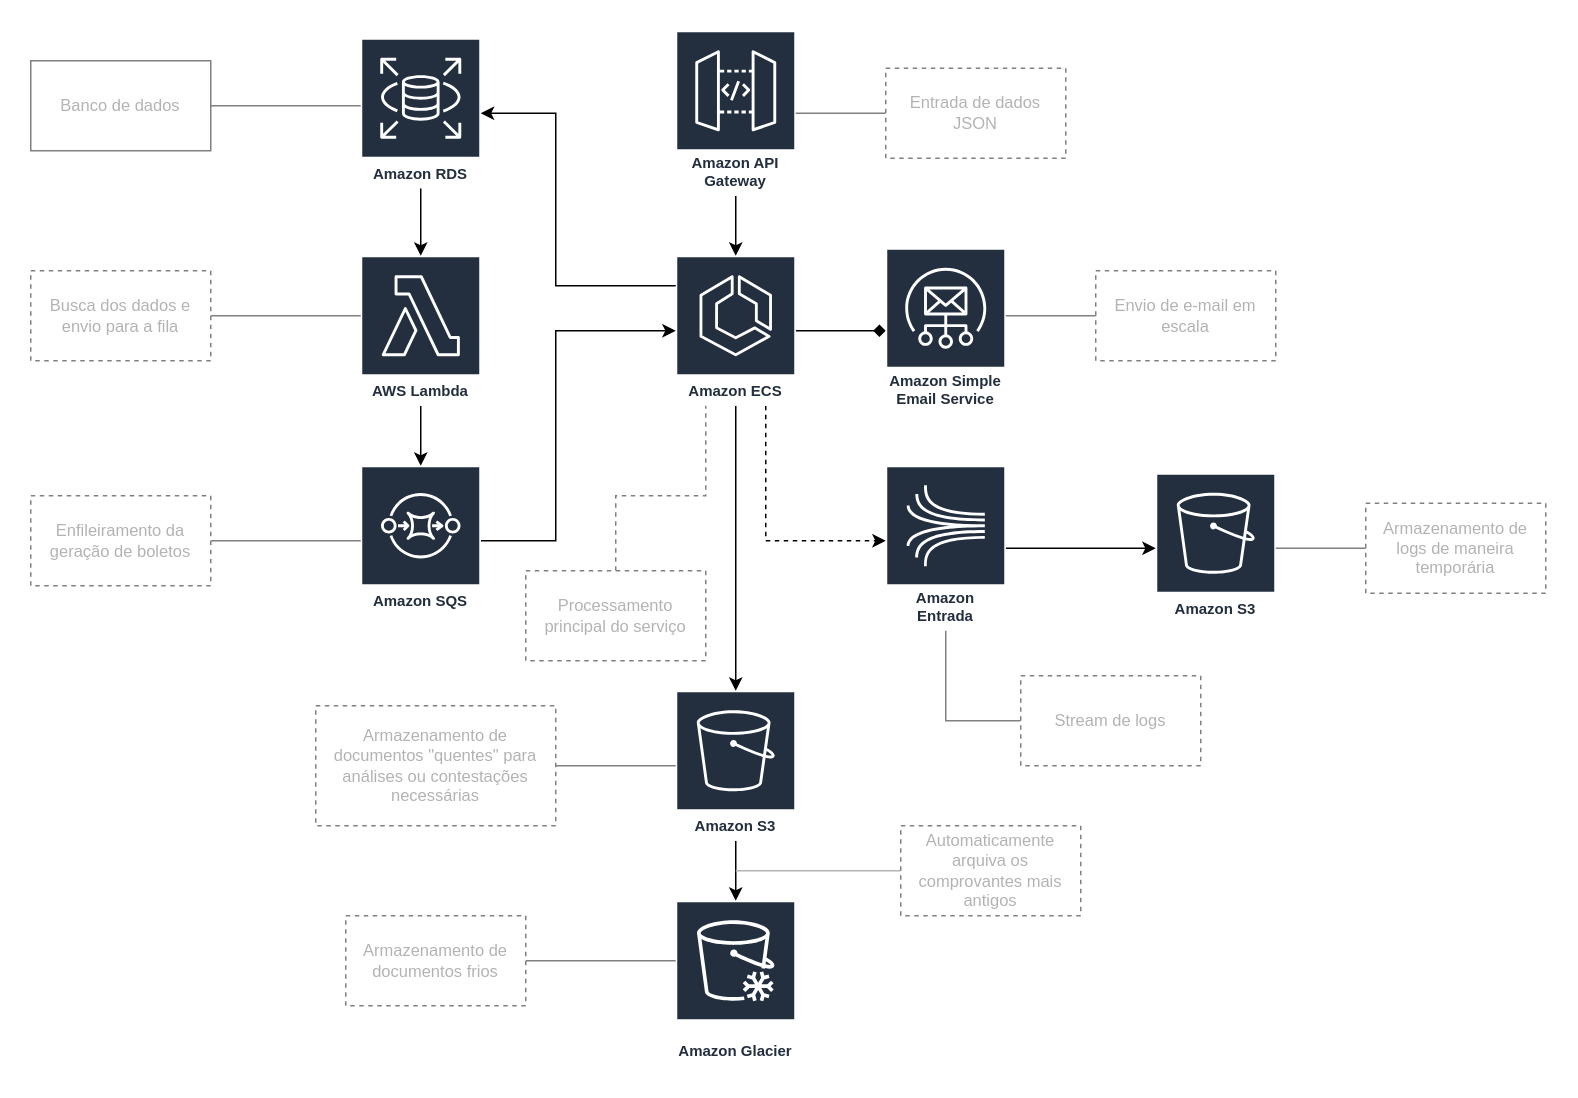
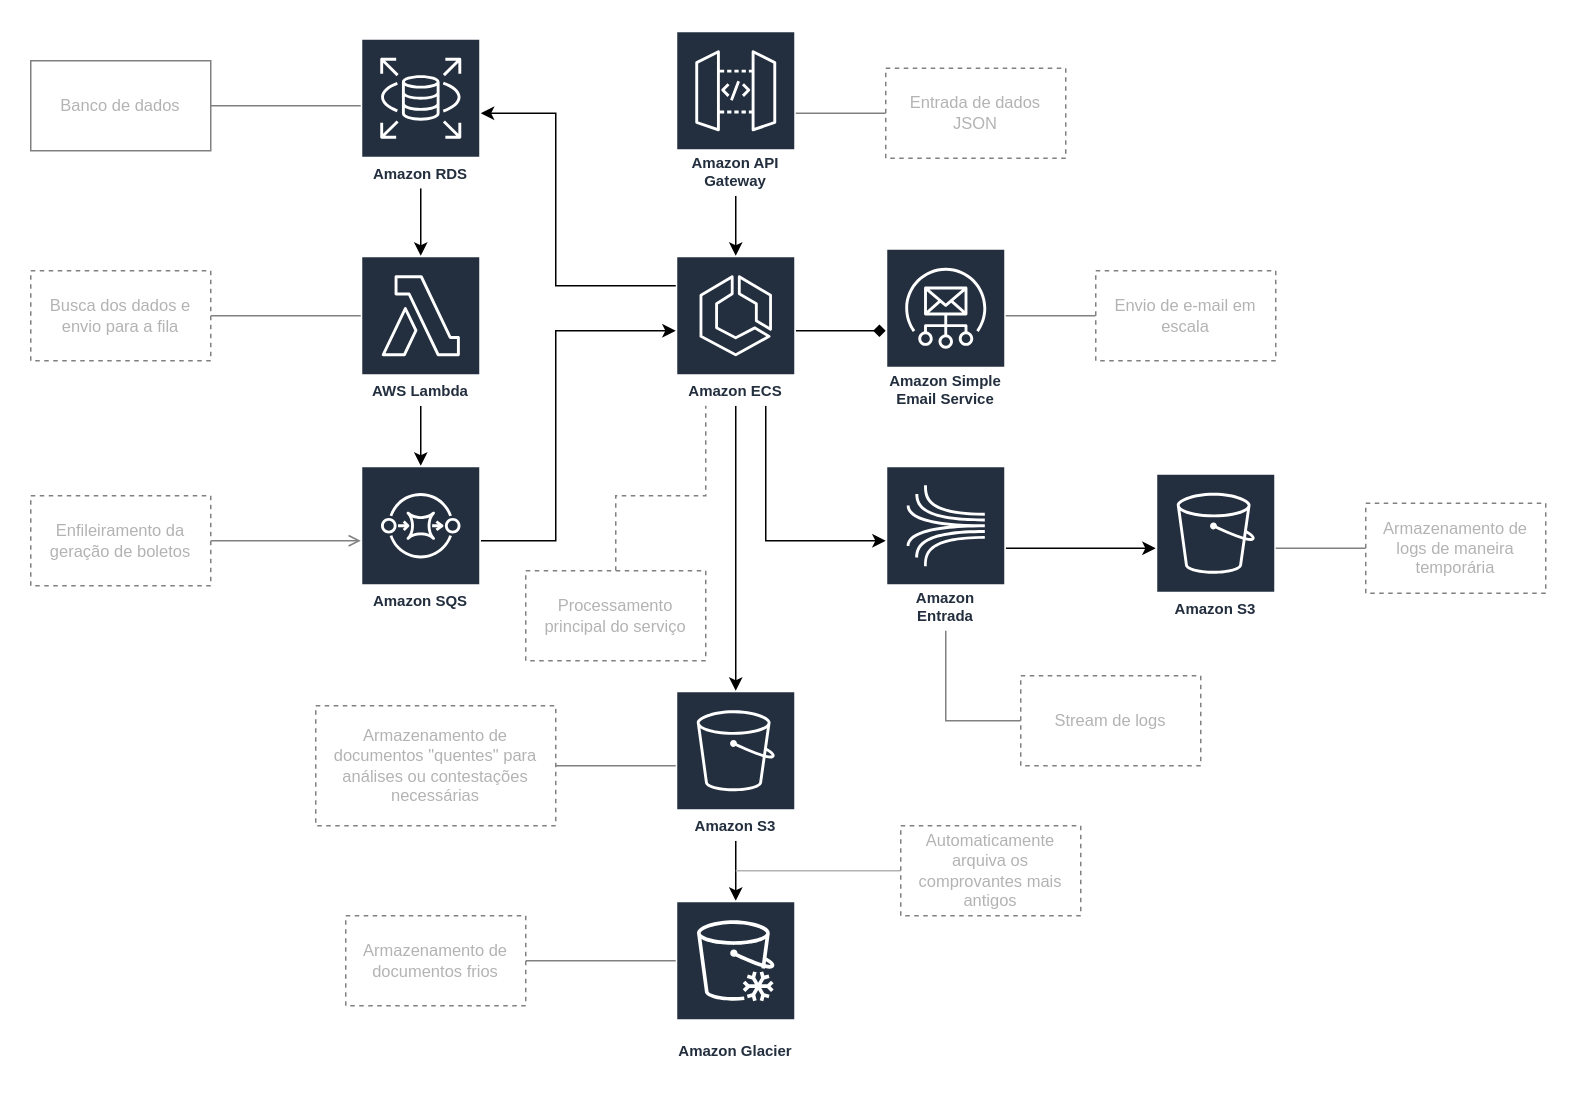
- <mxCell id="5" value="" style="edgeStyle=orthogonalEdgeStyle;rounded=0;orthogonalLoop=1;jettySize=auto;html=1;dashed=1;" edge="1" parent="1" source="8" target="12"><mxGeometry relative="1" as="geometry"><Array as="points"><mxPoint x="510" y="360" /></Array></mxGeometry></mxCell>
+ <mxCell id="5" value="" style="edgeStyle=orthogonalEdgeStyle;rounded=0;orthogonalLoop=1;jettySize=auto;html=1;" edge="1" parent="1" source="8" target="12"><mxGeometry relative="1" as="geometry"><Array as="points"><mxPoint x="510" y="360" /></Array></mxGeometry></mxCell>
- <mxCell id="27" value="" style="edgeStyle=orthogonalEdgeStyle;rounded=0;orthogonalLoop=1;jettySize=auto;html=1;fontColor=#CCCCCC;strokeColor=#808080;endArrow=none;endFill=0;" edge="1" parent="1" source="28" target="24"><mxGeometry relative="1" as="geometry"><mxPoint x="-60" y="365" as="targetPoint" /></mxGeometry></mxCell>
+ <mxCell id="27" value="" style="edgeStyle=orthogonalEdgeStyle;rounded=0;orthogonalLoop=1;jettySize=auto;html=1;fontColor=#CCCCCC;strokeColor=#808080;endArrow=open;endFill=0;" edge="1" parent="1" source="28" target="24"><mxGeometry relative="1" as="geometry"><mxPoint x="-60" y="365" as="targetPoint" /></mxGeometry></mxCell>
